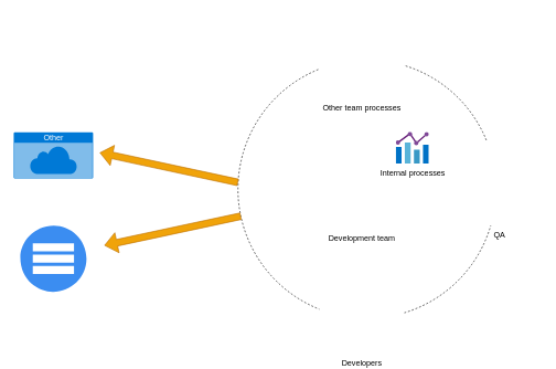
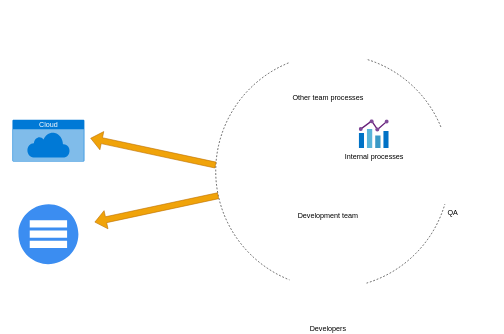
- <mxCell id="4" value="Other" style="html=1;strokeColor=none;fillColor=#0079D6;labelPosition=center;verticalLabelPosition=middle;verticalAlign=top;align=center;fontSize=12;outlineConnect=0;spacingTop=-6;fontColor=#FFFFFF;shape=mxgraph.sitemap.cloud;" parent="1" vertex="1"><mxGeometry x="20" y="199" width="120" height="70" as="geometry" /></mxCell>
+ <mxCell id="4" value="Cloud" style="html=1;strokeColor=none;fillColor=#0079D6;labelPosition=center;verticalLabelPosition=middle;verticalAlign=top;align=center;fontSize=12;outlineConnect=0;spacingTop=-6;fontColor=#FFFFFF;shape=mxgraph.sitemap.cloud;" parent="1" vertex="1"><mxGeometry x="20" y="199" width="120" height="70" as="geometry" /></mxCell>
